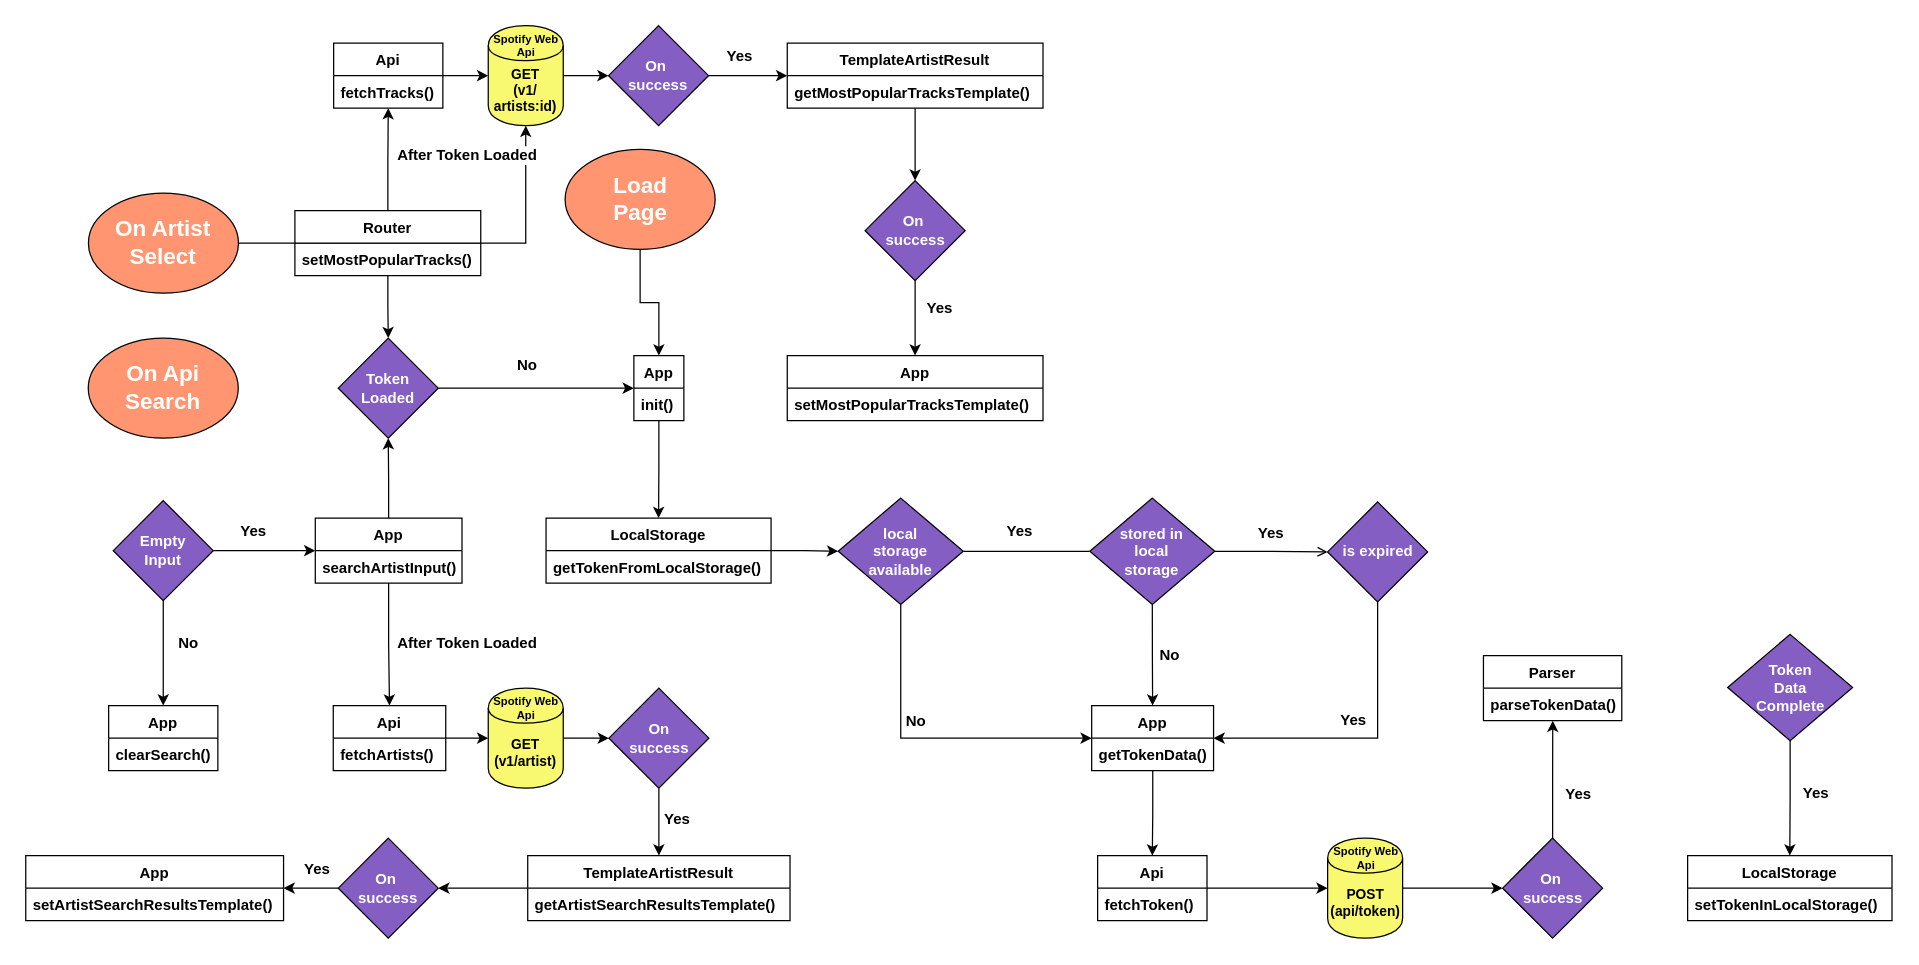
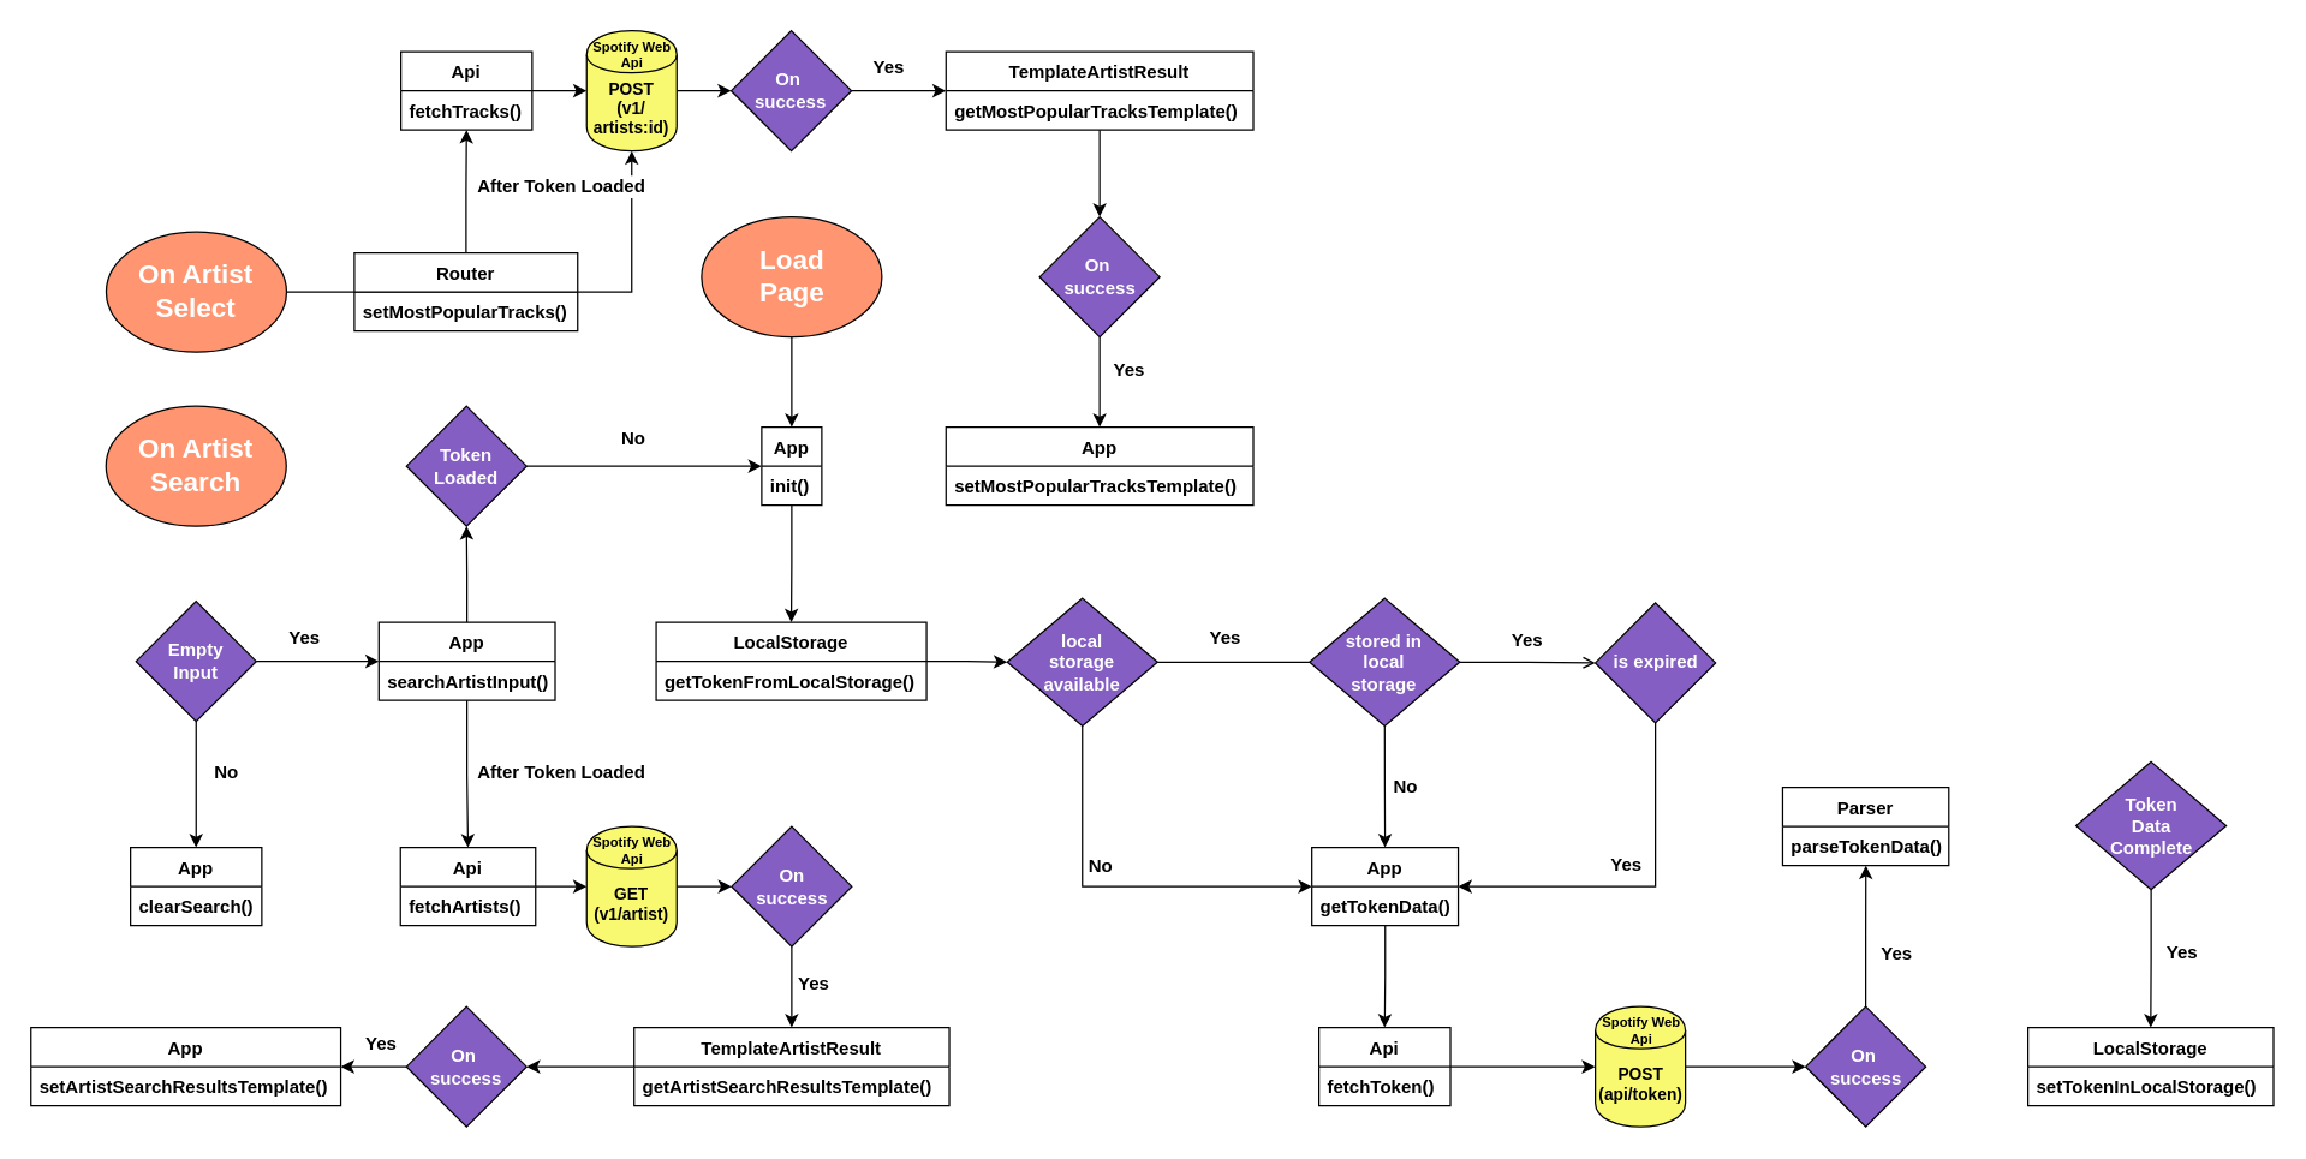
- <mxCell id="97" value="&lt;font style=&quot;font-size: 11px;&quot;&gt;&lt;font style=&quot;line-height: 90%; font-size: 11px;&quot;&gt;&lt;font style=&quot;font-size: 11px;&quot;&gt;GET&lt;br style=&quot;font-size: 11px;&quot;&gt;(v1/&lt;br style=&quot;font-size: 11px;&quot;&gt;&lt;/font&gt;&lt;/font&gt;&lt;font style=&quot;line-height: 90%; font-size: 11px;&quot;&gt;artists:id&lt;/font&gt;&lt;/font&gt;&lt;font style=&quot;line-height: 90%; font-size: 11px;&quot;&gt;&lt;font style=&quot;font-size: 11px;&quot;&gt;)&lt;/font&gt;&lt;br style=&quot;font-size: 11px;&quot;&gt;&lt;/font&gt;" style="shape=cylinder;whiteSpace=wrap;html=1;boundedLbl=1;backgroundOutline=1;verticalAlign=middle;spacing=2;fontSize=11;fillColor=#F9F871;fontStyle=1" parent="1" vertex="1"><mxGeometry x="390" y="20" width="60" height="80" as="geometry" /></mxCell>
+ <mxCell id="97" value="&lt;font style=&quot;font-size: 11px;&quot;&gt;&lt;font style=&quot;line-height: 90%; font-size: 11px;&quot;&gt;&lt;font style=&quot;font-size: 11px;&quot;&gt;POST&lt;br style=&quot;font-size: 11px;&quot;&gt;(v1/&lt;br style=&quot;font-size: 11px;&quot;&gt;&lt;/font&gt;&lt;/font&gt;&lt;font style=&quot;line-height: 90%; font-size: 11px;&quot;&gt;artists:id&lt;/font&gt;&lt;/font&gt;&lt;font style=&quot;line-height: 90%; font-size: 11px;&quot;&gt;&lt;font style=&quot;font-size: 11px;&quot;&gt;)&lt;/font&gt;&lt;br style=&quot;font-size: 11px;&quot;&gt;&lt;/font&gt;" style="shape=cylinder;whiteSpace=wrap;html=1;boundedLbl=1;backgroundOutline=1;verticalAlign=middle;spacing=2;fontSize=11;fillColor=#F9F871;fontStyle=1" parent="1" vertex="1"><mxGeometry x="390" y="20" width="60" height="80" as="geometry" /></mxCell>
- <mxCell id="6" value="Load&lt;br&gt;Page" style="ellipse;whiteSpace=wrap;html=1;fillColor=#FF9671;fontColor=#FFFFFF;fontStyle=1;fontSize=18;" parent="1" vertex="1"><mxGeometry x="451.5" y="119" width="120" height="80" as="geometry" /></mxCell>
+ <mxCell id="6" value="Load&lt;br&gt;Page" style="ellipse;whiteSpace=wrap;html=1;fillColor=#FF9671;fontColor=#FFFFFF;fontStyle=1;fontSize=18;" parent="1" vertex="1"><mxGeometry x="466.5" y="144" width="120" height="80" as="geometry" /></mxCell>
- <mxCell id="68" style="edgeStyle=orthogonalEdgeStyle;rounded=0;orthogonalLoop=1;jettySize=auto;html=1;entryX=0.5;entryY=0;entryDx=0;entryDy=0;fontStyle=1" parent="1" source="71" target="54" edge="1"><mxGeometry relative="1" as="geometry" /></mxCell>
- <mxCell id="41" value="On Api Search" style="ellipse;whiteSpace=wrap;html=1;fillColor=#FF9671;fontColor=#FFFFFF;fontStyle=1;fontSize=18;" parent="1" vertex="1"><mxGeometry x="70" y="270" width="120" height="80" as="geometry" /></mxCell>
+ <mxCell id="41" value="On Artist Search" style="ellipse;whiteSpace=wrap;html=1;fillColor=#FF9671;fontColor=#FFFFFF;fontStyle=1;fontSize=18;" parent="1" vertex="1"><mxGeometry x="70" y="270" width="120" height="80" as="geometry" /></mxCell>
